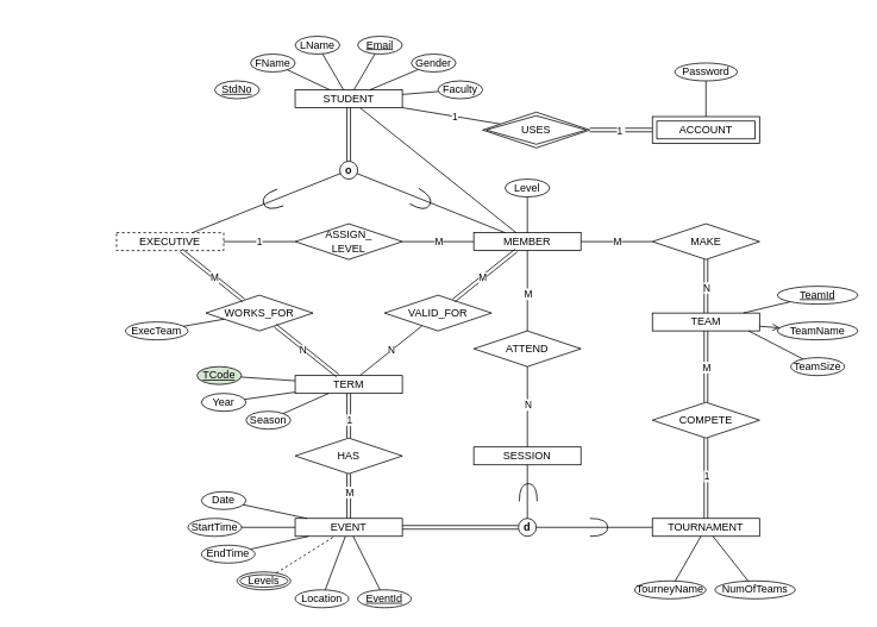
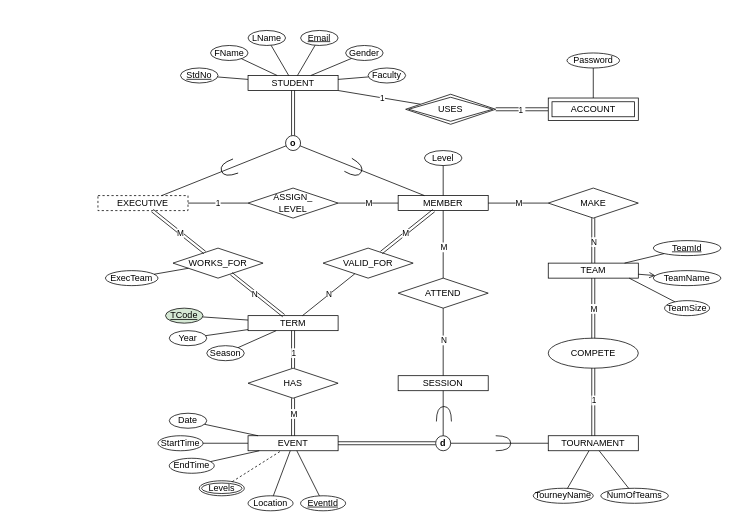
- <mxCell id="59" value="" style="endArrow=none;html=1;rounded=0;" parent="1" source="3" target="6" edge="1"><mxGeometry width="50" height="50" relative="1" as="geometry"><mxPoint x="270" y="170" as="sourcePoint" /><mxPoint x="320" y="120" as="targetPoint" /></mxGeometry></mxCell>
+ <mxCell id="59" value="" style="endArrow=none;html=1;rounded=0;" parent="1" source="3" target="52" edge="1"><mxGeometry width="50" height="50" relative="1" as="geometry"><mxPoint x="270" y="170" as="sourcePoint" /><mxPoint x="320" y="120" as="targetPoint" /></mxGeometry></mxCell>
- <mxCell id="43" value="COMPETE" style="rhombus;whiteSpace=wrap;html=1;" parent="1" vertex="1"><mxGeometry x="730" y="450" width="120" height="40" as="geometry" /></mxCell>
+ <mxCell id="43" value="COMPETE" style="ellipse;whiteSpace=wrap;html=1;" parent="1" vertex="1"><mxGeometry x="730" y="450" width="120" height="40" as="geometry" /></mxCell>
